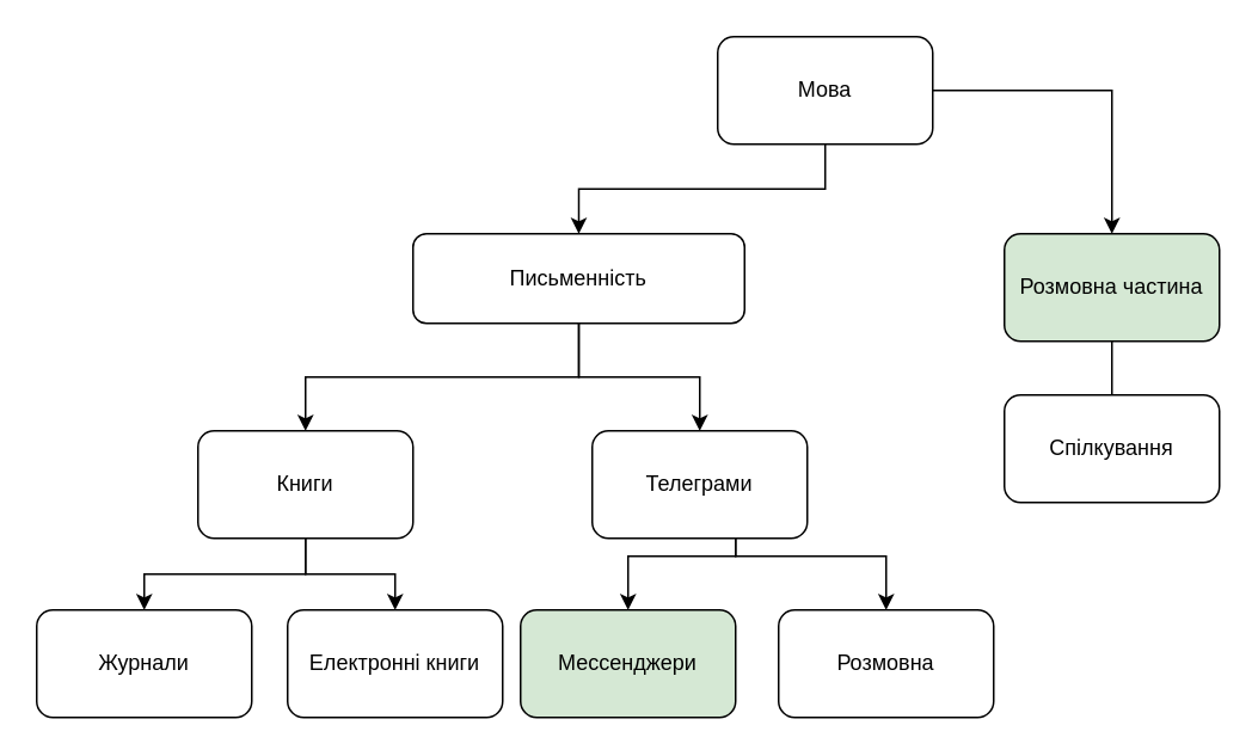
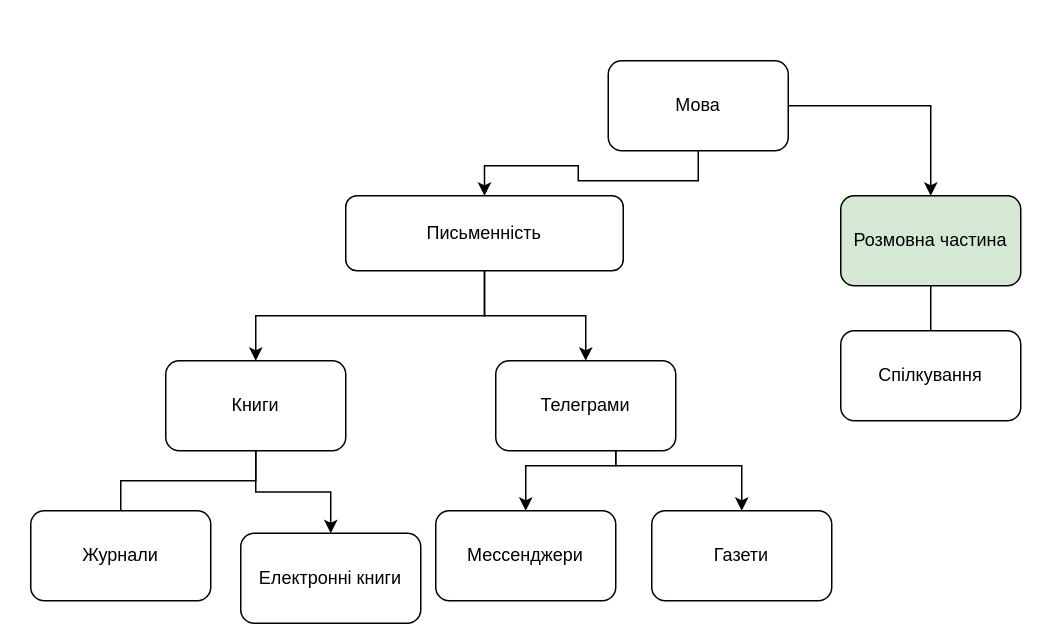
- <mxCell id="4" value="Мова" style="rounded=1;whiteSpace=wrap;html=1;" vertex="1" parent="1"><mxGeometry x="400" y="20" width="120" height="60" as="geometry" /></mxCell>
+ <mxCell id="4" value="Мова" style="rounded=1;whiteSpace=wrap;html=1;" vertex="1" parent="1"><mxGeometry x="405" y="40" width="120" height="60" as="geometry" /></mxCell>
- <mxCell id="14" style="edgeStyle=orthogonalEdgeStyle;rounded=0;orthogonalLoop=1;jettySize=auto;html=1;entryX=0.5;entryY=0;entryDx=0;entryDy=0;" edge="1" parent="1" source="16" target="17"><mxGeometry relative="1" as="geometry" /></mxCell>
+ <mxCell id="14" style="edgeStyle=orthogonalEdgeStyle;rounded=0;orthogonalLoop=1;jettySize=auto;html=1;entryX=0.5;entryY=0;entryDx=0;entryDy=0;endArrow=none;" edge="1" parent="1" source="16" target="17"><mxGeometry relative="1" as="geometry" /></mxCell>
- <mxCell id="18" value="Електронні книги" style="rounded=1;whiteSpace=wrap;html=1;" vertex="1" parent="1"><mxGeometry x="160" y="340" width="120" height="60" as="geometry" /></mxCell>
+ <mxCell id="18" value="Електронні книги" style="rounded=1;whiteSpace=wrap;html=1;" vertex="1" parent="1"><mxGeometry x="160" y="355" width="120" height="60" as="geometry" /></mxCell>
- <mxCell id="20" value="Мессенджери" style="rounded=1;whiteSpace=wrap;html=1;fillColor=#d5e8d4;" vertex="1" parent="1"><mxGeometry x="290" y="340" width="120" height="60" as="geometry" /></mxCell>
+ <mxCell id="20" value="Мессенджери" style="rounded=1;whiteSpace=wrap;html=1;" vertex="1" parent="1"><mxGeometry x="290" y="340" width="120" height="60" as="geometry" /></mxCell>
- <mxCell id="19" value="Розмовна" style="rounded=1;whiteSpace=wrap;html=1;" vertex="1" parent="1"><mxGeometry x="434" y="340" width="120" height="60" as="geometry" /></mxCell>
+ <mxCell id="19" value="Газети" style="rounded=1;whiteSpace=wrap;html=1;" vertex="1" parent="1"><mxGeometry x="434" y="340" width="120" height="60" as="geometry" /></mxCell>
